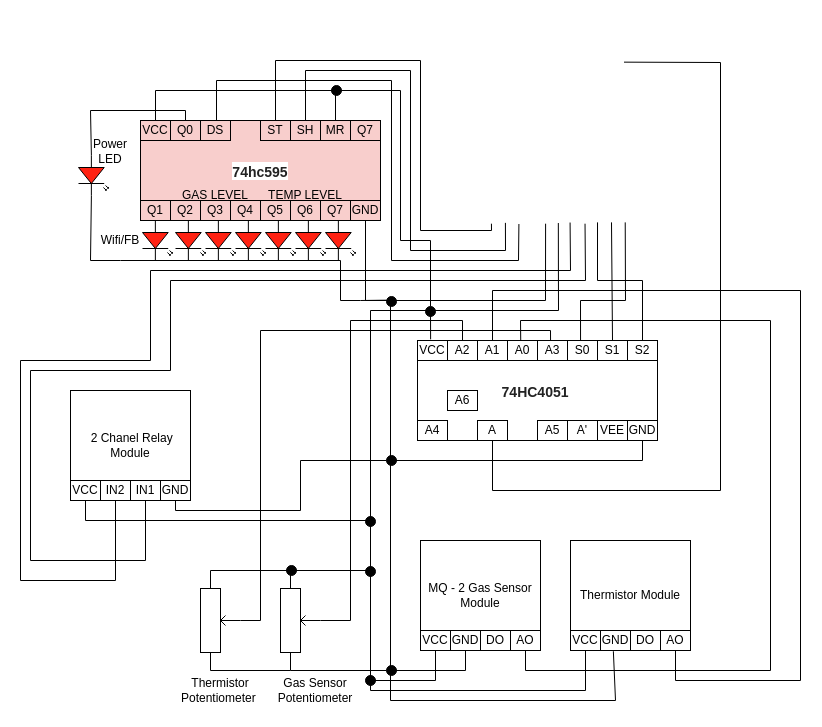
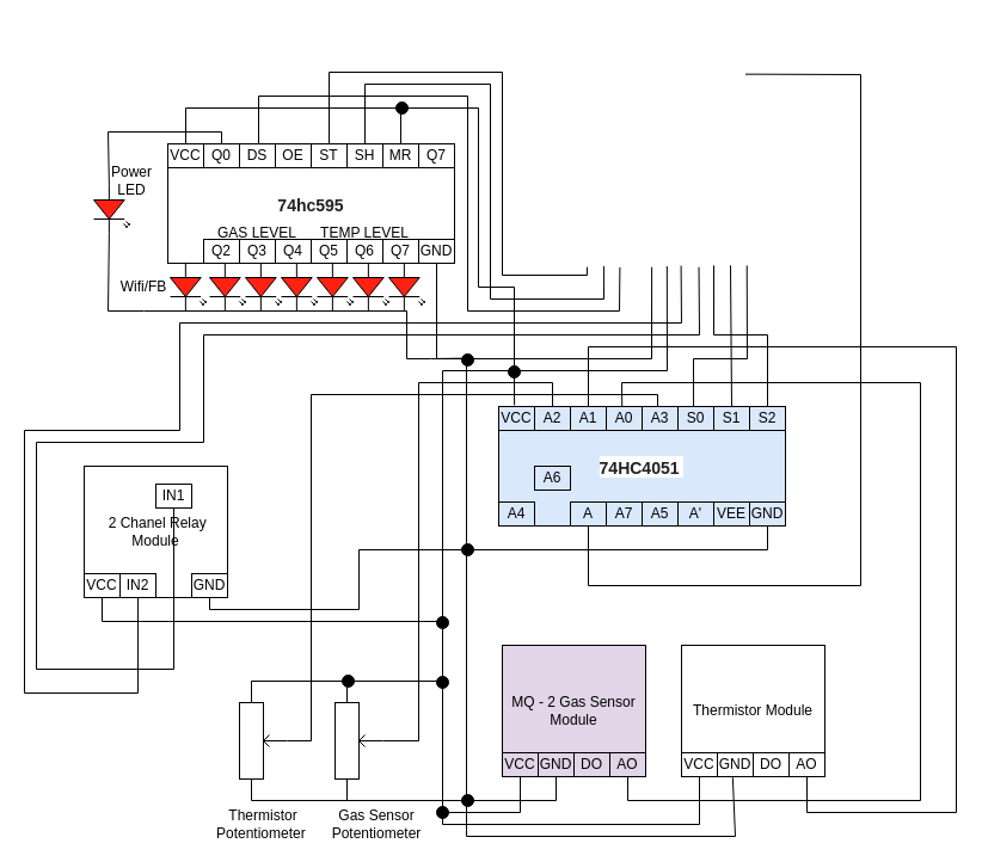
+ <mxCell id="82" value="OE" style="text;html=1;strokeColor=default;fillColor=none;align=center;verticalAlign=middle;whiteSpace=wrap;rounded=0;" parent="69" vertex="1"><mxGeometry x="90" width="30" height="20" as="geometry" /></mxCell>
- <mxCell id="70" value="&lt;h2 style=&quot;box-sizing: border-box; margin: 0px; padding: 0px; border: 0px; font-family: Arial, Helvetica, sans-serif; line-height: 1; color: rgb(34, 34, 34); text-align: start; background-color: rgb(255, 255, 255);&quot; class=&quot;elementor-heading-title elementor-size-default&quot;&gt;&lt;font style=&quot;font-size: 14px;&quot;&gt;74hc595&lt;/font&gt;&lt;/h2&gt;" style="rounded=0;whiteSpace=wrap;html=1;fillColor=#f8cecc;" parent="69" vertex="1"><mxGeometry width="240" height="100" as="geometry" /></mxCell>
+ <mxCell id="70" value="&lt;h2 style=&quot;box-sizing: border-box; margin: 0px; padding: 0px; border: 0px; font-family: Arial, Helvetica, sans-serif; line-height: 1; color: rgb(34, 34, 34); text-align: start; background-color: rgb(255, 255, 255);&quot; class=&quot;elementor-heading-title elementor-size-default&quot;&gt;&lt;font style=&quot;font-size: 14px;&quot;&gt;74hc595&lt;/font&gt;&lt;/h2&gt;" style="rounded=0;whiteSpace=wrap;html=1;" parent="69" vertex="1"><mxGeometry width="240" height="100" as="geometry" /></mxCell>
- <mxCell id="71" value="Q1" style="text;html=1;strokeColor=default;fillColor=none;align=center;verticalAlign=middle;whiteSpace=wrap;rounded=0;" parent="69" vertex="1"><mxGeometry y="80" width="30" height="20" as="geometry" /></mxCell>
- <mxCell id="4" value="&lt;h2 style=&quot;box-sizing: border-box; margin: 0px; padding: 0px; border: 0px; font-family: Arial, Helvetica, sans-serif; line-height: 1; color: rgb(34, 34, 34); text-align: start; background-color: rgb(255, 255, 255);&quot; class=&quot;elementor-heading-title elementor-size-default&quot;&gt;&lt;font style=&quot;font-size: 14px;&quot;&gt;74HC4051&amp;nbsp;&lt;/font&gt;&lt;/h2&gt;" style="rounded=0;whiteSpace=wrap;html=1;" parent="3" vertex="1"><mxGeometry width="240" height="100" as="geometry" /></mxCell>
+ <mxCell id="4" value="&lt;h2 style=&quot;box-sizing: border-box; margin: 0px; padding: 0px; border: 0px; font-family: Arial, Helvetica, sans-serif; line-height: 1; color: rgb(34, 34, 34); text-align: start; background-color: rgb(255, 255, 255);&quot; class=&quot;elementor-heading-title elementor-size-default&quot;&gt;&lt;font style=&quot;font-size: 14px;&quot;&gt;74HC4051&amp;nbsp;&lt;/font&gt;&lt;/h2&gt;" style="rounded=0;whiteSpace=wrap;html=1;fillColor=#dae8fc;" parent="3" vertex="1"><mxGeometry width="240" height="100" as="geometry" /></mxCell>
+ <mxCell id="8" value="A7" style="text;html=1;strokeColor=default;fillColor=none;align=center;verticalAlign=middle;whiteSpace=wrap;rounded=0;" parent="3" vertex="1"><mxGeometry x="90" y="80" width="30" height="20" as="geometry" /></mxCell>
- <mxCell id="61" value="IN1" style="text;html=1;strokeColor=default;fillColor=none;align=center;verticalAlign=middle;whiteSpace=wrap;rounded=0;" parent="1" vertex="1"><mxGeometry x="130" y="480" width="30" height="20" as="geometry" /></mxCell>
+ <mxCell id="61" value="IN1" style="text;html=1;strokeColor=default;fillColor=none;align=center;verticalAlign=middle;whiteSpace=wrap;rounded=0;" parent="1" vertex="1"><mxGeometry x="130" y="405" width="30" height="20" as="geometry" /></mxCell>
- <mxCell id="32" value="MQ - 2 Gas Sensor Module" style="rounded=0;whiteSpace=wrap;html=1;" parent="1" vertex="1"><mxGeometry x="420" y="540" width="120" height="110" as="geometry" /></mxCell>
+ <mxCell id="32" value="MQ - 2 Gas Sensor Module" style="rounded=0;whiteSpace=wrap;html=1;fillColor=#e1d5e7;" parent="1" vertex="1"><mxGeometry x="420" y="540" width="120" height="110" as="geometry" /></mxCell>
